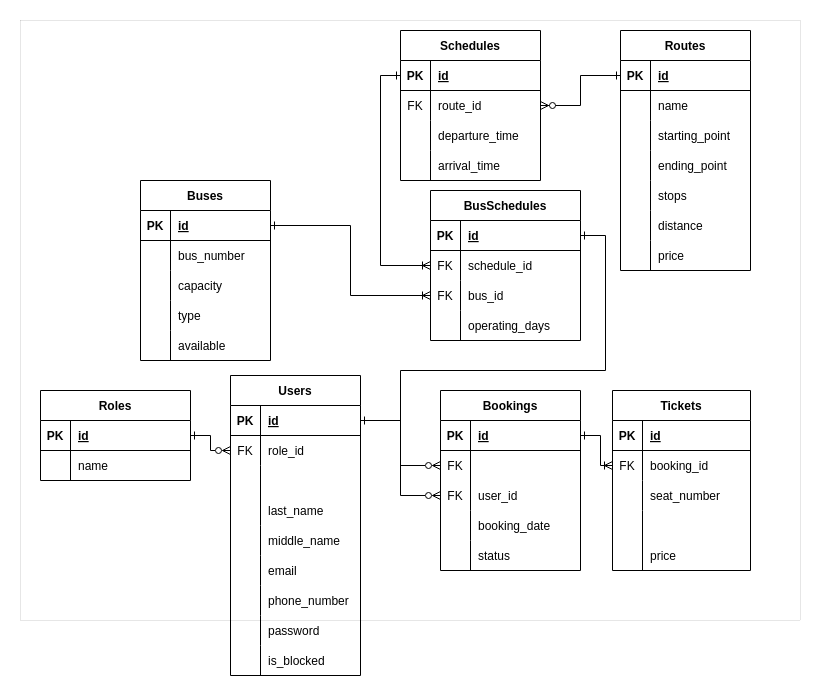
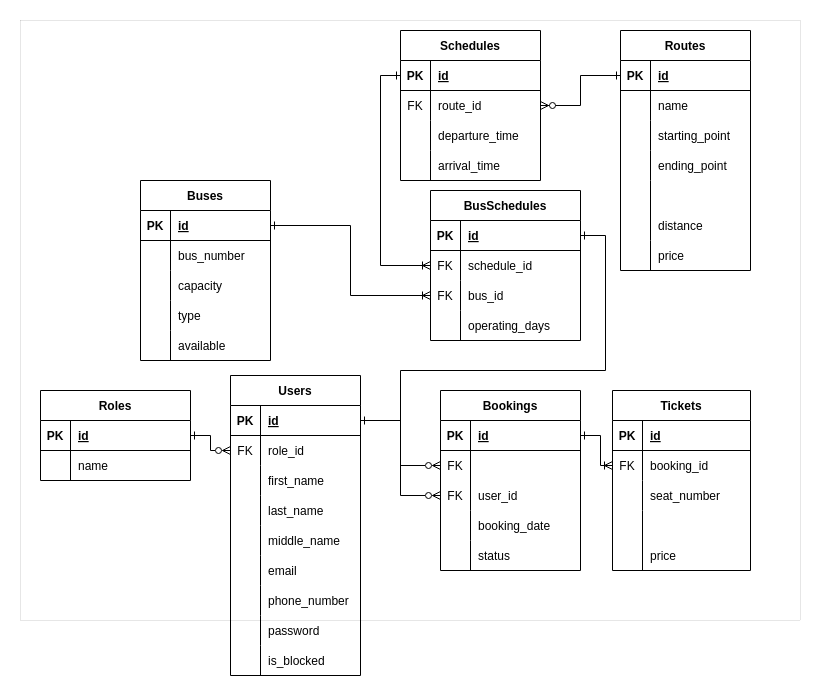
- <mxCell id="45" value="stops " style="shape=partialRectangle;overflow=hidden;connectable=0;fillColor=none;top=0;left=0;bottom=0;right=0;align=left;spacingLeft=6;" parent="43" vertex="1"><mxGeometry x="30" width="100" height="30" as="geometry"><mxRectangle width="100" height="30" as="alternateBounds" /></mxGeometry></mxCell>
+ <mxCell id="79" value="first_name  " style="shape=partialRectangle;overflow=hidden;connectable=0;fillColor=none;top=0;left=0;bottom=0;right=0;align=left;spacingLeft=6;" parent="77" vertex="1"><mxGeometry x="30" width="100" height="30" as="geometry"><mxRectangle width="100" height="30" as="alternateBounds" /></mxGeometry></mxCell>
